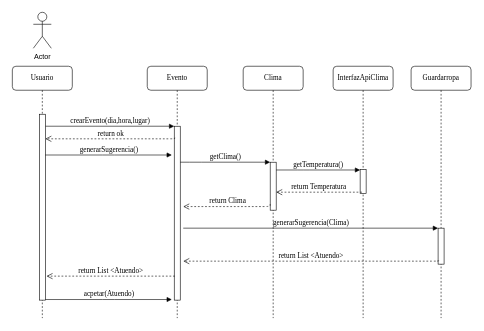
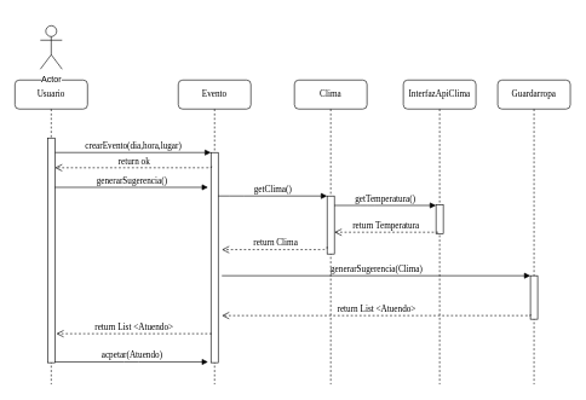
- <mxCell id="16" value="Actor" style="shape=umlActor;verticalLabelPosition=bottom;labelBackgroundColor=#ffffff;verticalAlign=top;html=1;outlineConnect=0;" vertex="1" parent="1"><mxGeometry x="55" y="20" width="30" height="60" as="geometry" /></mxCell>
+ <mxCell id="16" value="Actor" style="shape=umlActor;verticalLabelPosition=bottom;labelBackgroundColor=#ffffff;verticalAlign=top;html=1;outlineConnect=0;" vertex="1" parent="1"><mxGeometry x="55" y="35" width="30" height="60" as="geometry" /></mxCell>
